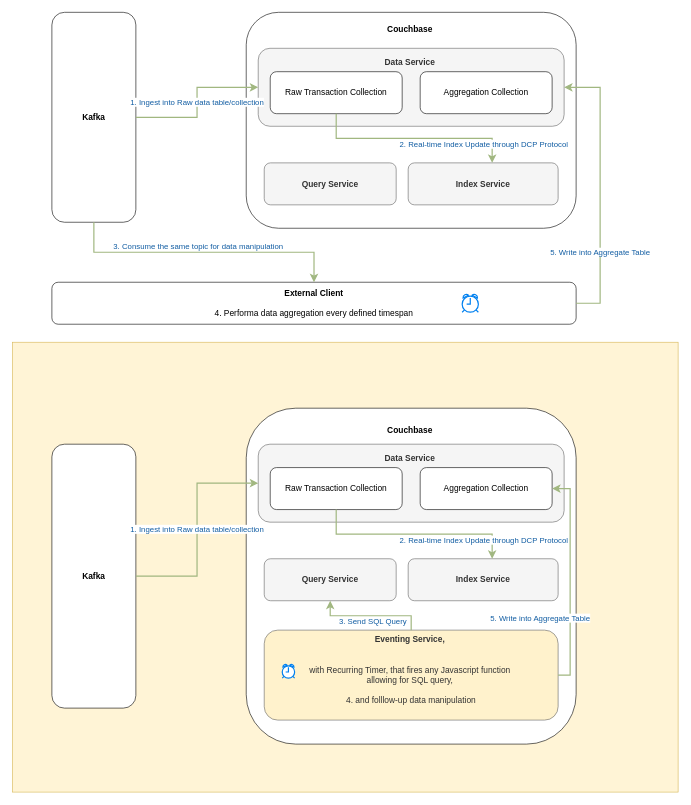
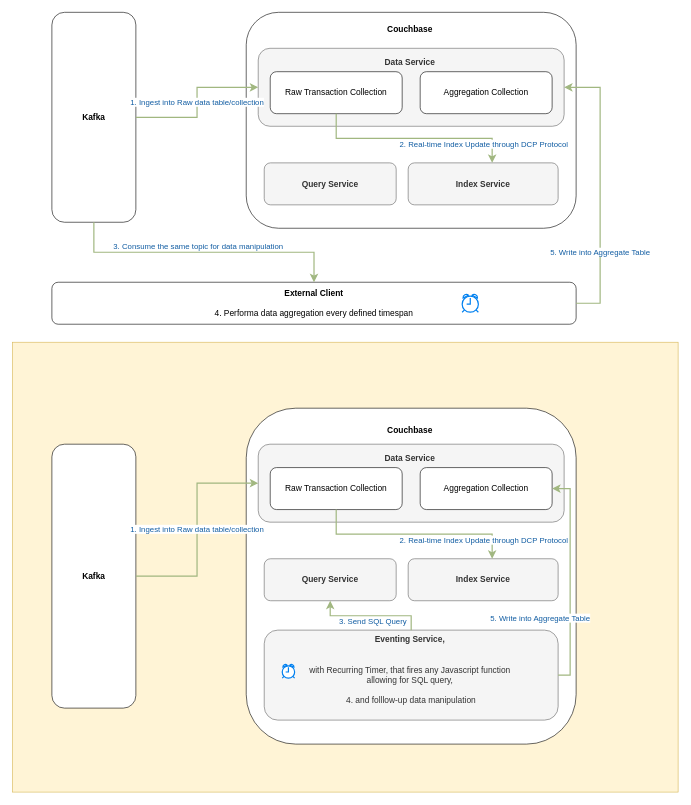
- <mxCell id="24" value="Eventing Service,&amp;nbsp;&lt;div&gt;&lt;br&gt;&lt;/div&gt;&lt;div&gt;&lt;span style=&quot;font-weight: normal;&quot;&gt;&lt;br&gt;&lt;/span&gt;&lt;/div&gt;&lt;div&gt;&lt;span style=&quot;font-weight: normal;&quot;&gt;with Recurring Timer, that fires any Javascript function&amp;nbsp;&lt;/span&gt;&lt;/div&gt;&lt;div&gt;&lt;span style=&quot;font-weight: normal;&quot;&gt;allowing for SQL query,&amp;nbsp;&lt;/span&gt;&lt;/div&gt;&lt;div&gt;&lt;br&gt;&lt;/div&gt;&lt;div&gt;&lt;span style=&quot;font-weight: 400;&quot;&gt;4. and folllow-up data manipulation&lt;/span&gt;&lt;/div&gt;&lt;div&gt;&lt;br&gt;&lt;/div&gt;" style="rounded=1;whiteSpace=wrap;html=1;fontSize=14;fontStyle=1;fillColor=#fff2cc;fontColor=#333333;strokeColor=#666666;" parent="1" vertex="1"><mxGeometry x="440" y="1050" width="490" height="150" as="geometry" /></mxCell>
+ <mxCell id="24" value="Eventing Service,&amp;nbsp;&lt;div&gt;&lt;br&gt;&lt;/div&gt;&lt;div&gt;&lt;span style=&quot;font-weight: normal;&quot;&gt;&lt;br&gt;&lt;/span&gt;&lt;/div&gt;&lt;div&gt;&lt;span style=&quot;font-weight: normal;&quot;&gt;with Recurring Timer, that fires any Javascript function&amp;nbsp;&lt;/span&gt;&lt;/div&gt;&lt;div&gt;&lt;span style=&quot;font-weight: normal;&quot;&gt;allowing for SQL query,&amp;nbsp;&lt;/span&gt;&lt;/div&gt;&lt;div&gt;&lt;br&gt;&lt;/div&gt;&lt;div&gt;&lt;span style=&quot;font-weight: 400;&quot;&gt;4. and folllow-up data manipulation&lt;/span&gt;&lt;/div&gt;&lt;div&gt;&lt;br&gt;&lt;/div&gt;" style="rounded=1;whiteSpace=wrap;html=1;fontSize=14;fontStyle=1;fillColor=#f5f5f5;fontColor=#333333;strokeColor=#666666;" parent="1" vertex="1"><mxGeometry x="440" y="1050" width="490" height="150" as="geometry" /></mxCell>
